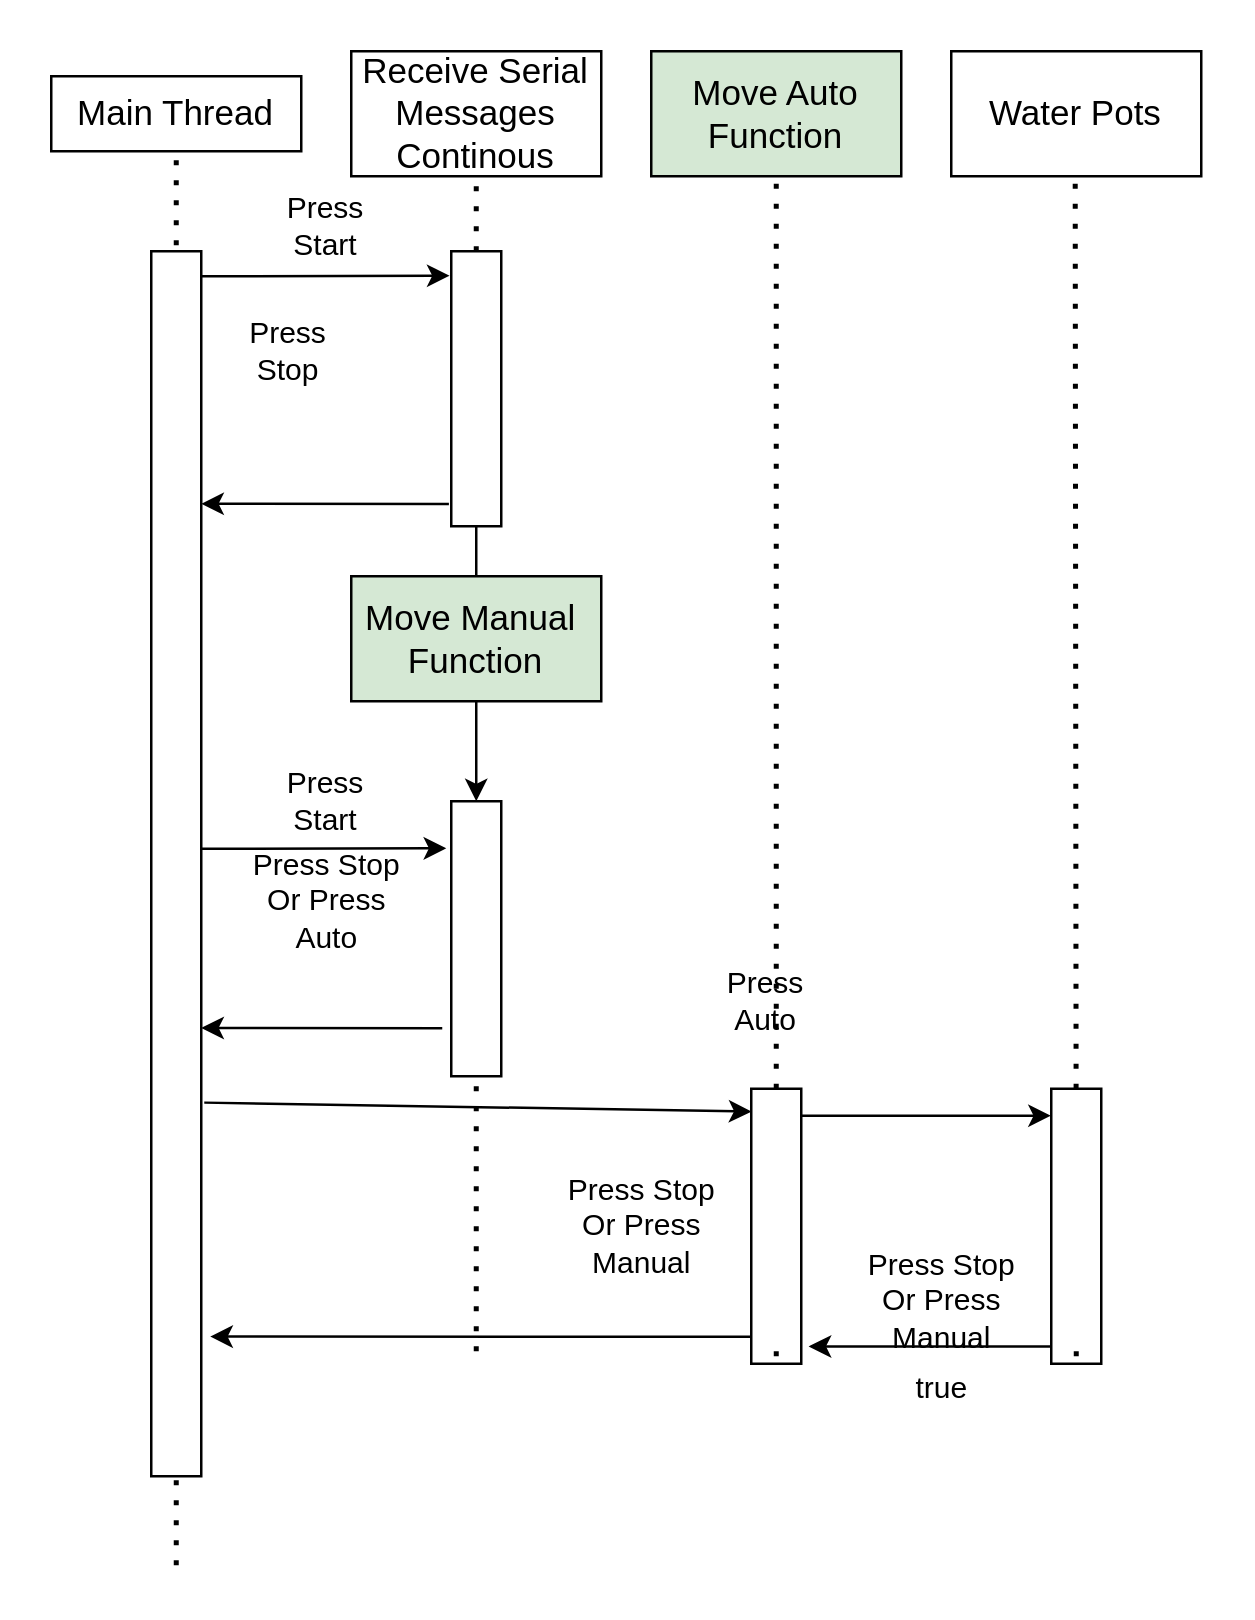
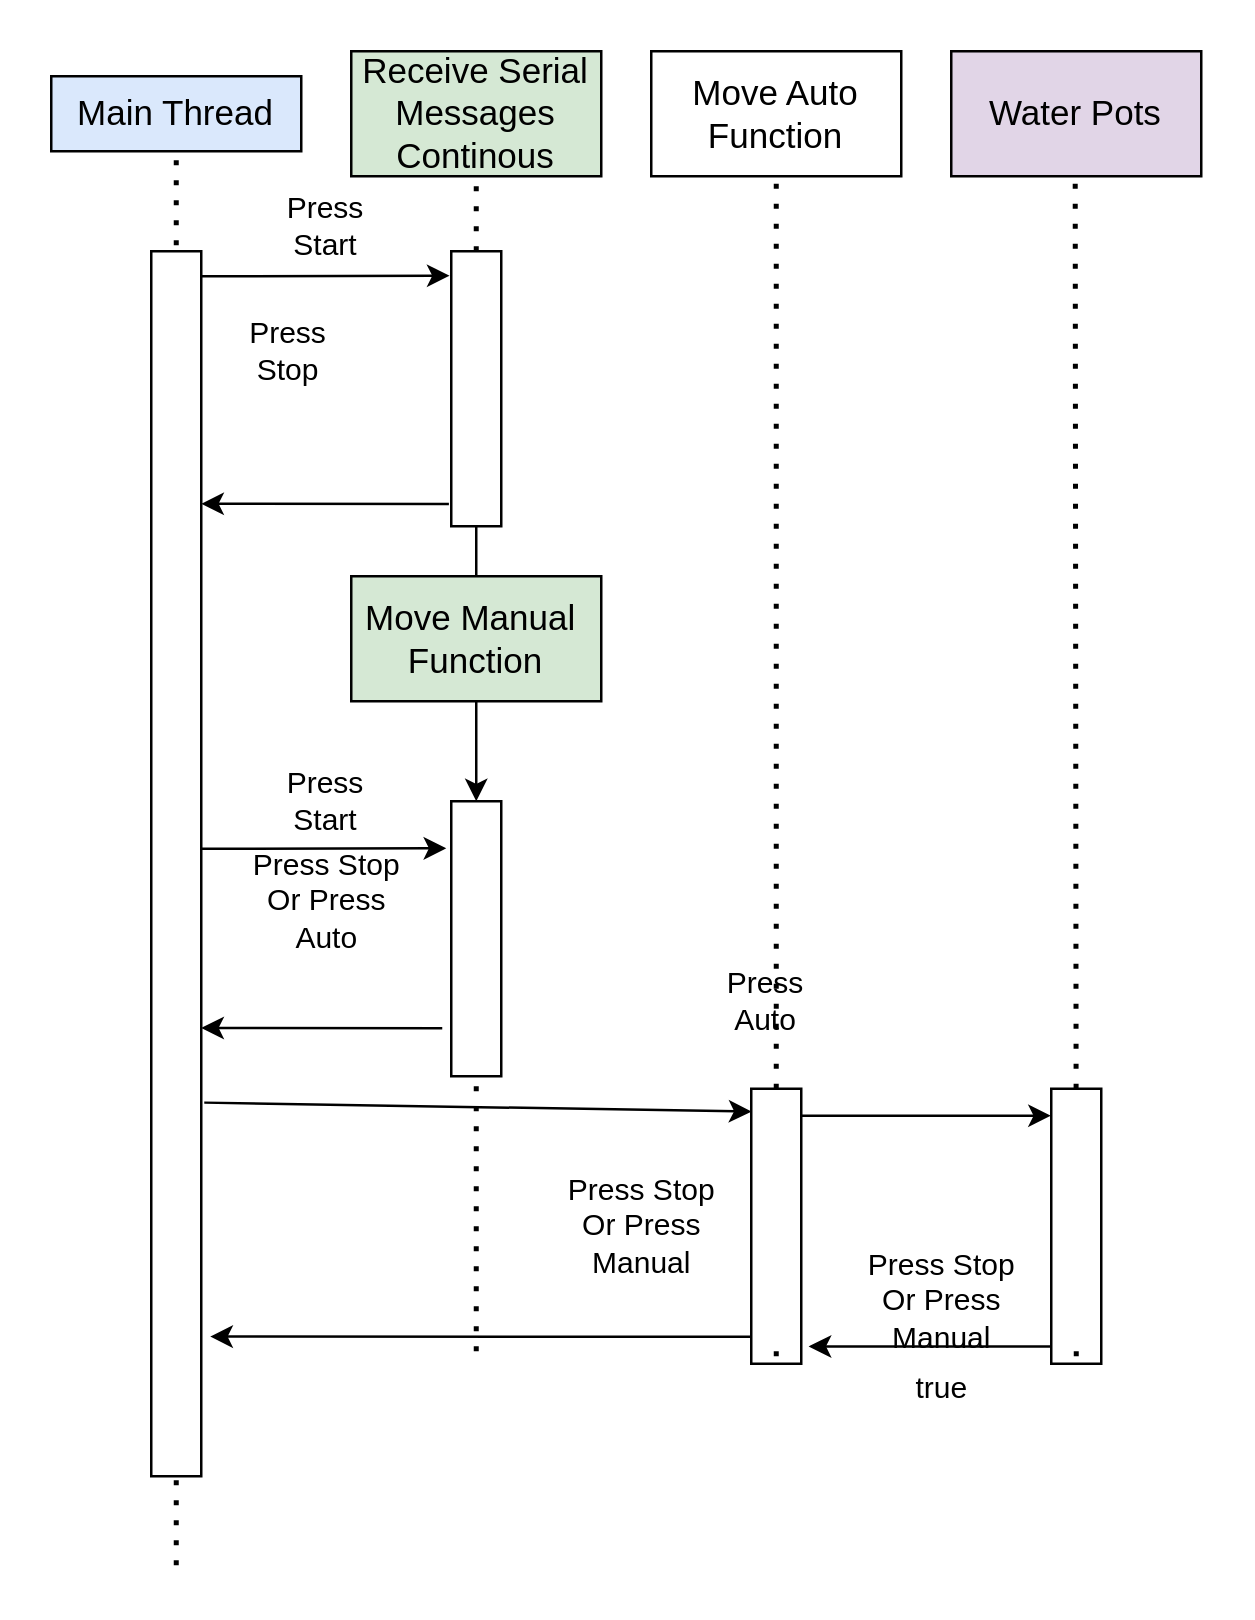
- <mxCell id="4" value="&lt;font style=&quot;font-size: 14px&quot;&gt;Main Thread&lt;/font&gt;" style="rounded=0;whiteSpace=wrap;html=1;" parent="1" vertex="1"><mxGeometry x="20" y="30" width="100" height="30" as="geometry" /></mxCell>
+ <mxCell id="4" value="&lt;font style=&quot;font-size: 14px&quot;&gt;Main Thread&lt;/font&gt;" style="rounded=0;whiteSpace=wrap;html=1;fillColor=#dae8fc;" parent="1" vertex="1"><mxGeometry x="20" y="30" width="100" height="30" as="geometry" /></mxCell>
- <mxCell id="6" value="&lt;font style=&quot;font-size: 14px&quot;&gt;Receive Serial Messages Continous&lt;/font&gt;" style="rounded=0;whiteSpace=wrap;html=1;" parent="1" vertex="1"><mxGeometry x="140" width="100" height="50" as="geometry" y="20" /></mxCell>
+ <mxCell id="6" value="&lt;font style=&quot;font-size: 14px&quot;&gt;Receive Serial Messages Continous&lt;/font&gt;" style="rounded=0;whiteSpace=wrap;html=1;fillColor=#d5e8d4;" parent="1" vertex="1"><mxGeometry x="140" width="100" height="50" as="geometry" y="20" /></mxCell>
- <mxCell id="16" value="&lt;span style=&quot;font-size: 14px&quot;&gt;Move Auto&lt;br&gt;Function&lt;br&gt;&lt;/span&gt;" style="rounded=0;whiteSpace=wrap;html=1;fillColor=#d5e8d4;" parent="1" vertex="1"><mxGeometry x="260" width="100" height="50" as="geometry" y="20" /></mxCell>
+ <mxCell id="16" value="&lt;span style=&quot;font-size: 14px&quot;&gt;Move Auto&lt;br&gt;Function&lt;br&gt;&lt;/span&gt;" style="rounded=0;whiteSpace=wrap;html=1;" parent="1" vertex="1"><mxGeometry x="260" width="100" height="50" as="geometry" y="20" /></mxCell>
- <mxCell id="23" value="&lt;span style=&quot;font-size: 14px&quot;&gt;Water Pots&lt;br&gt;&lt;/span&gt;" style="rounded=0;whiteSpace=wrap;html=1;" parent="1" vertex="1"><mxGeometry x="380" width="100" height="50" as="geometry" y="20" /></mxCell>
+ <mxCell id="23" value="&lt;span style=&quot;font-size: 14px&quot;&gt;Water Pots&lt;br&gt;&lt;/span&gt;" style="rounded=0;whiteSpace=wrap;html=1;fillColor=#e1d5e7;" parent="1" vertex="1"><mxGeometry x="380" width="100" height="50" as="geometry" y="20" /></mxCell>
